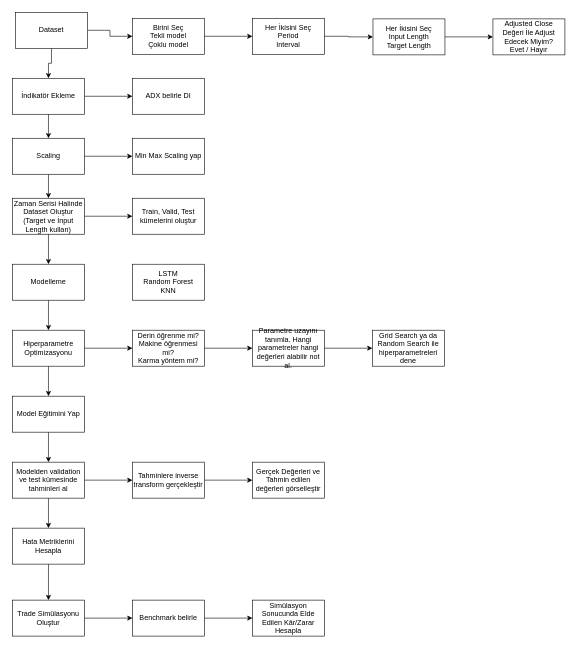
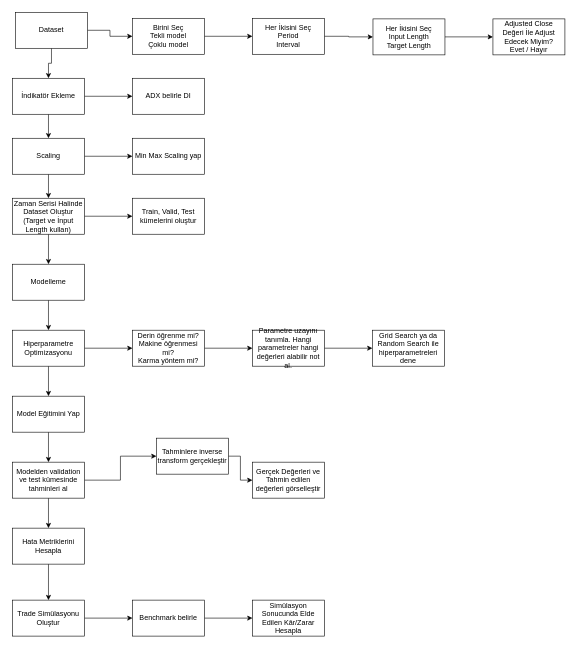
- <mxCell id="26" value="LSTM&lt;div&gt;Random Forest&lt;/div&gt;&lt;div&gt;KNN&lt;/div&gt;" style="rounded=0;whiteSpace=wrap;html=1;" vertex="1" parent="1"><mxGeometry x="220" y="440" width="120" height="60" as="geometry" /></mxCell>
- <mxCell id="41" value="Tahminlere inverse transform gerçekleştir" style="rounded=0;whiteSpace=wrap;html=1;" vertex="1" parent="1"><mxGeometry x="220" y="770" width="120" height="60" as="geometry" /></mxCell>
+ <mxCell id="41" value="Tahminlere inverse transform gerçekleştir" style="rounded=0;whiteSpace=wrap;html=1;" vertex="1" parent="1"><mxGeometry x="260" y="730" width="120" height="60" as="geometry" /></mxCell>
